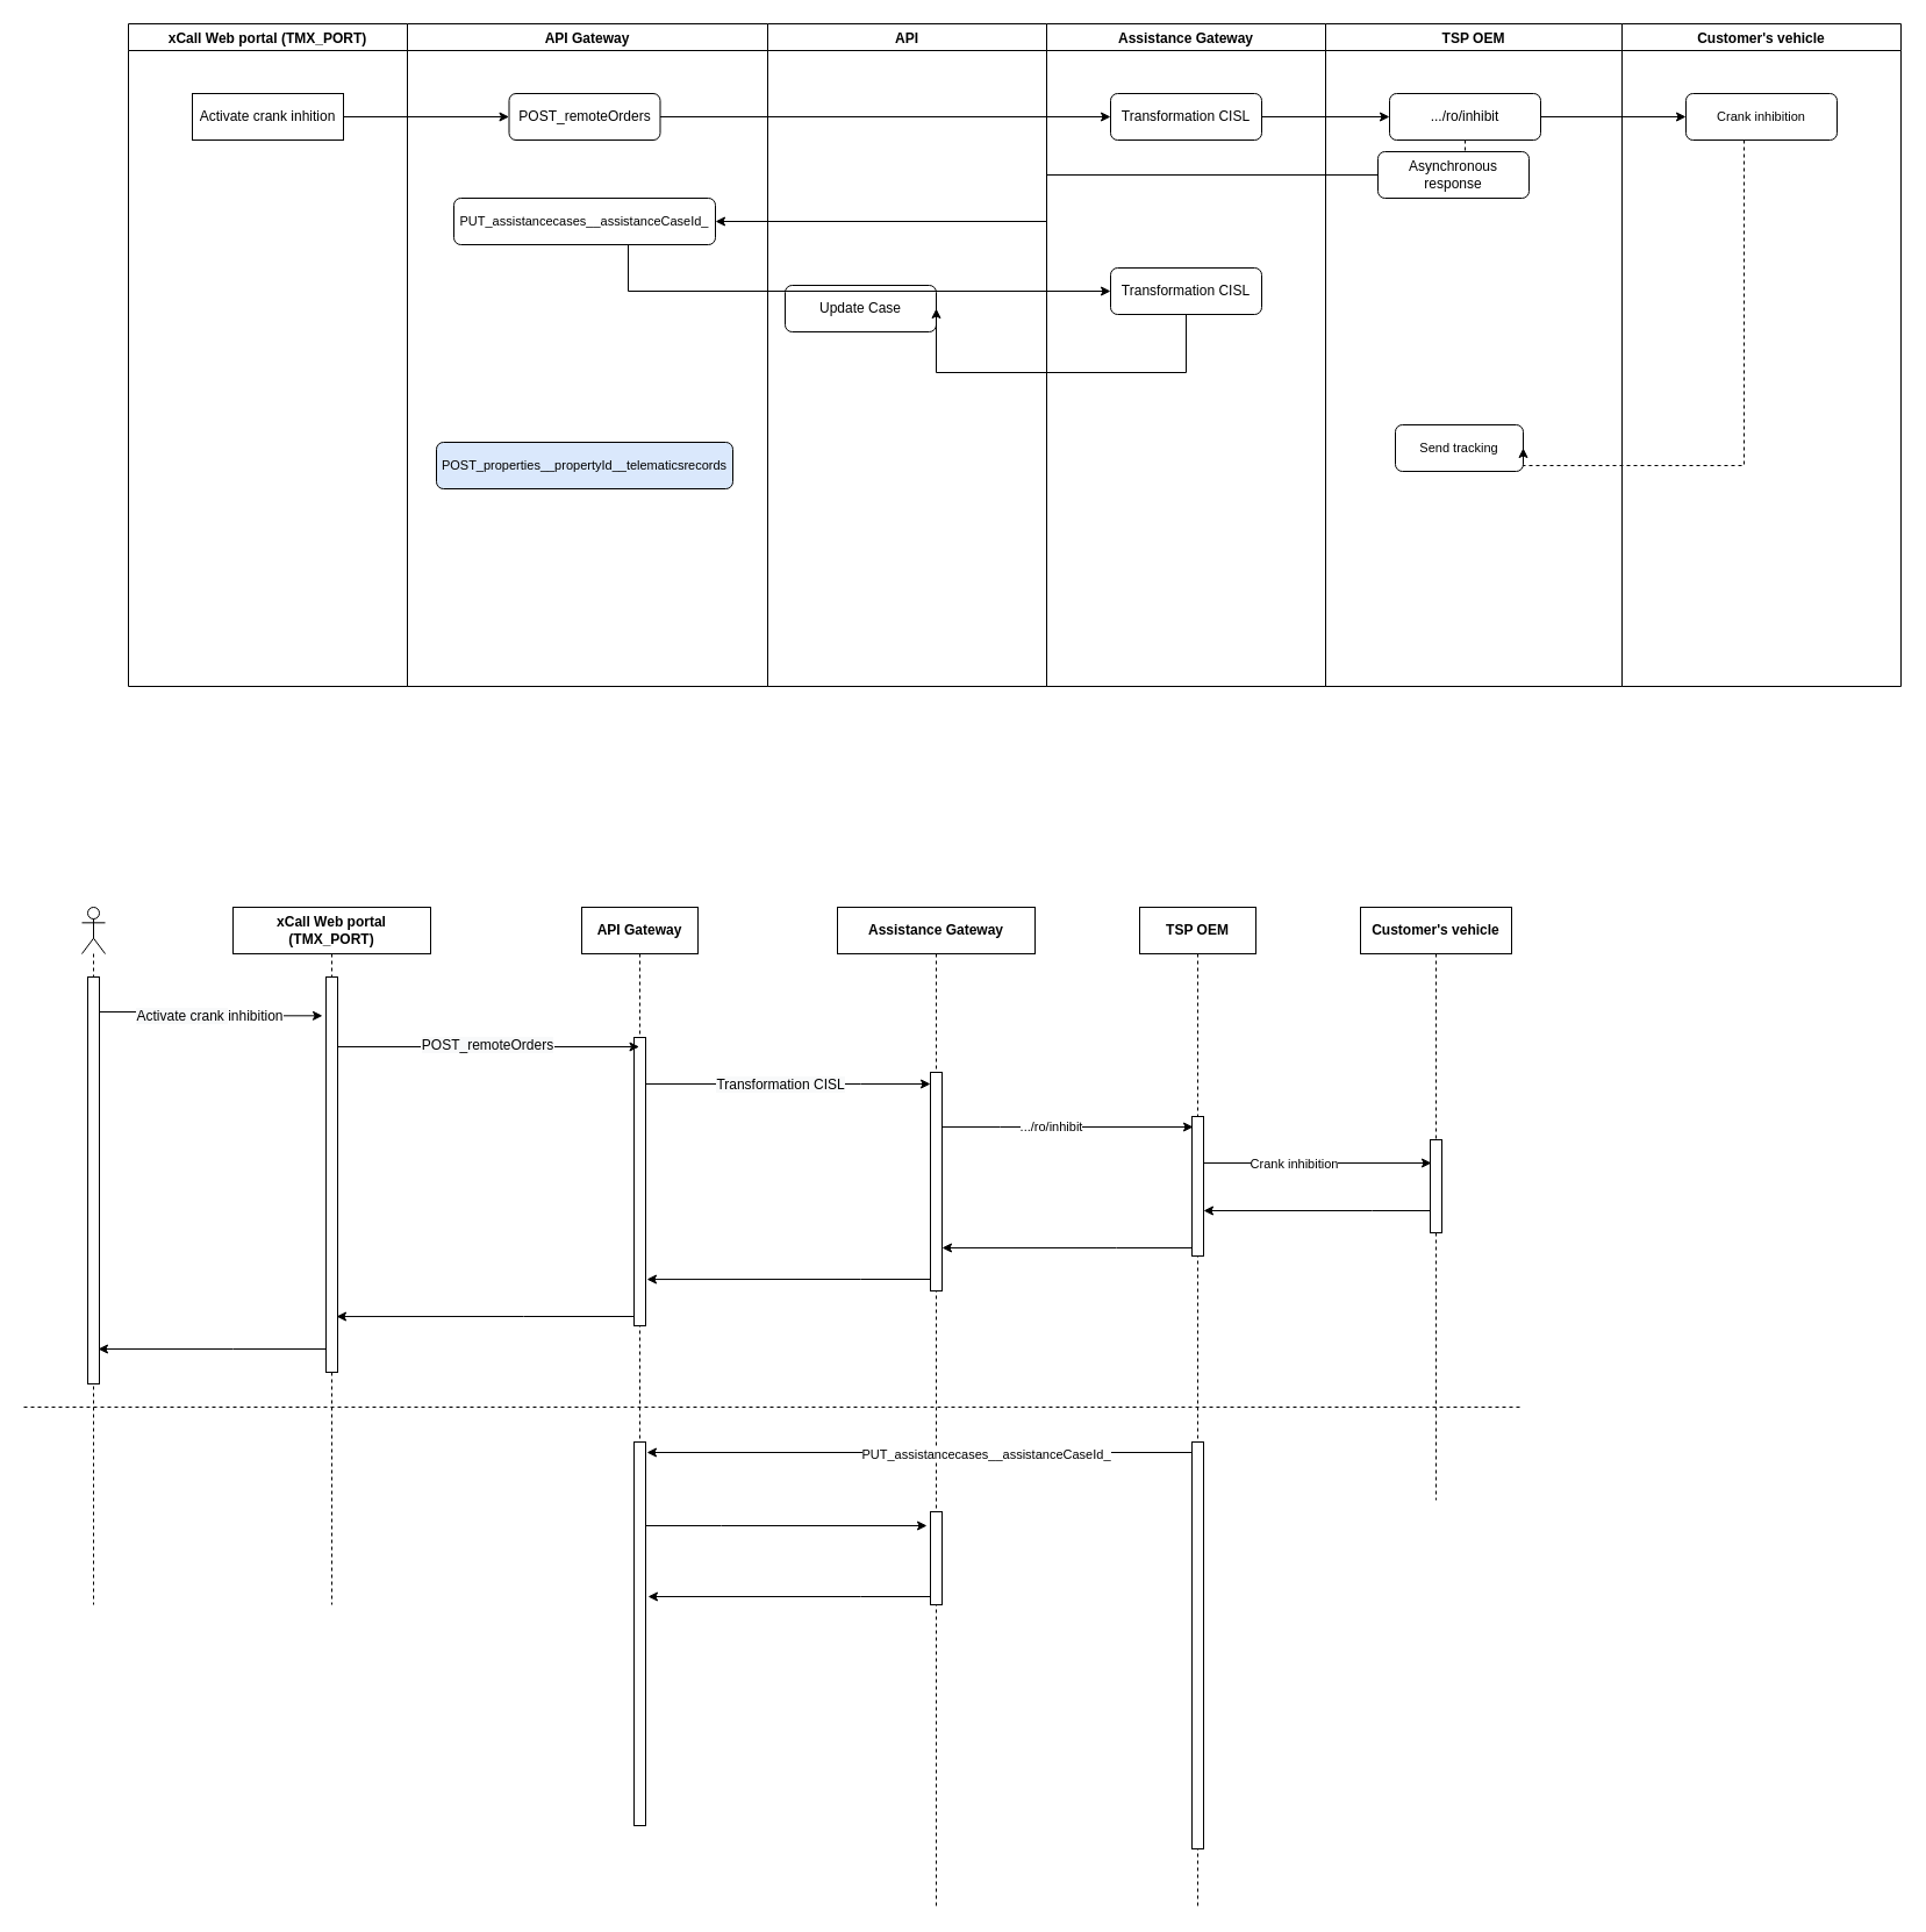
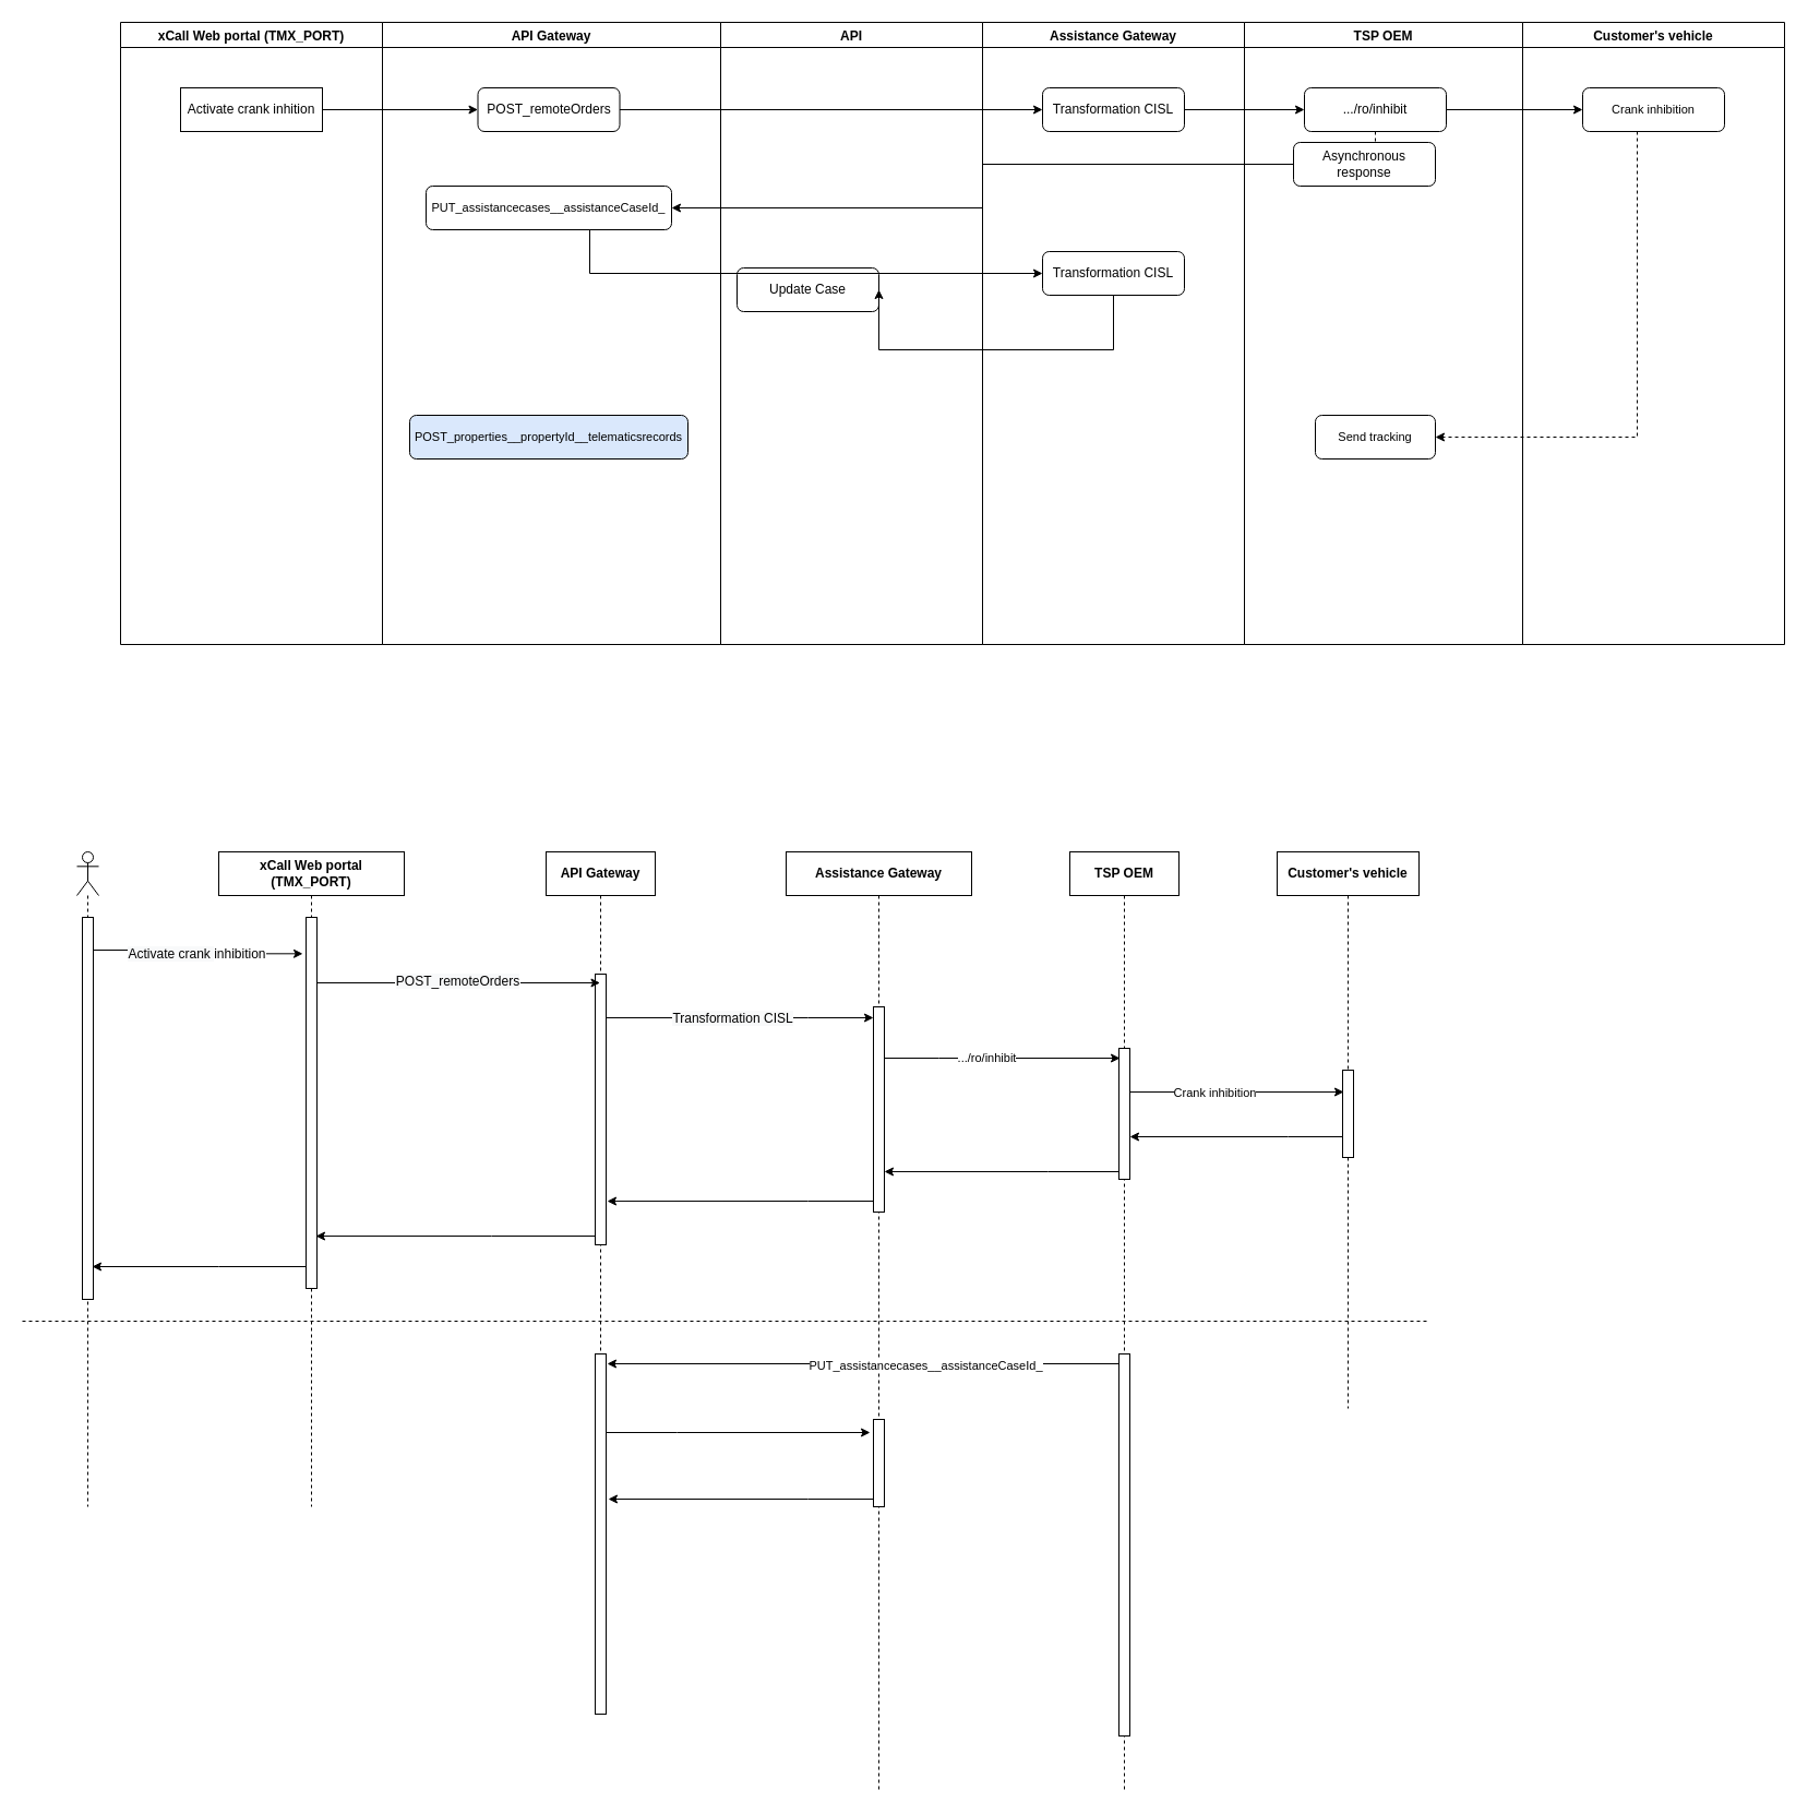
- <mxCell id="15" value="&lt;span style=&quot;font-size: 11px&quot;&gt;Send tracking&lt;/span&gt;" style="rounded=1;whiteSpace=wrap;html=1;" vertex="1" parent="11"><mxGeometry x="60" y="345" width="110" height="40" as="geometry" /></mxCell>
+ <mxCell id="15" value="&lt;span style=&quot;font-size: 11px&quot;&gt;Send tracking&lt;/span&gt;" style="rounded=1;whiteSpace=wrap;html=1;" vertex="1" parent="11"><mxGeometry x="65" y="360" width="110" height="40" as="geometry" /></mxCell>
